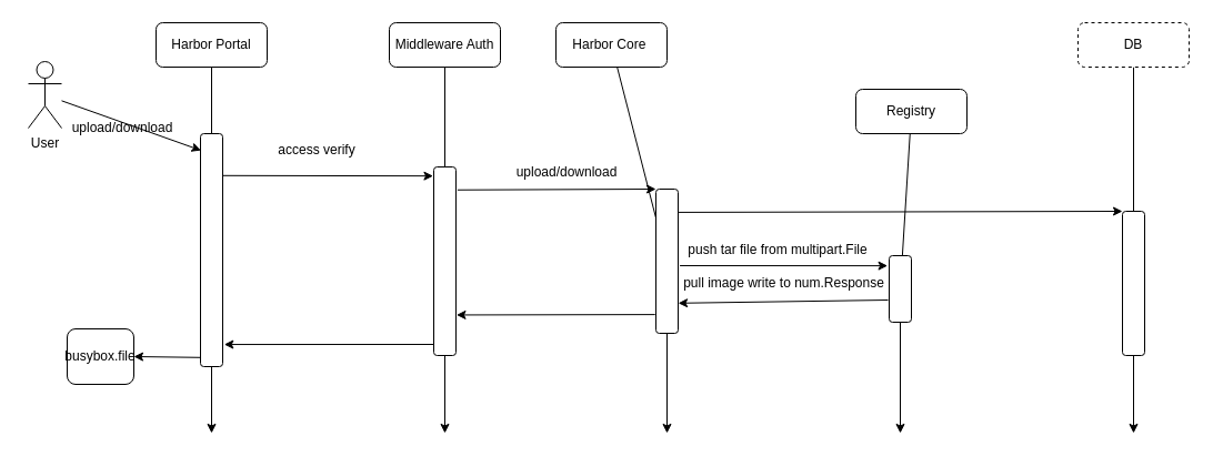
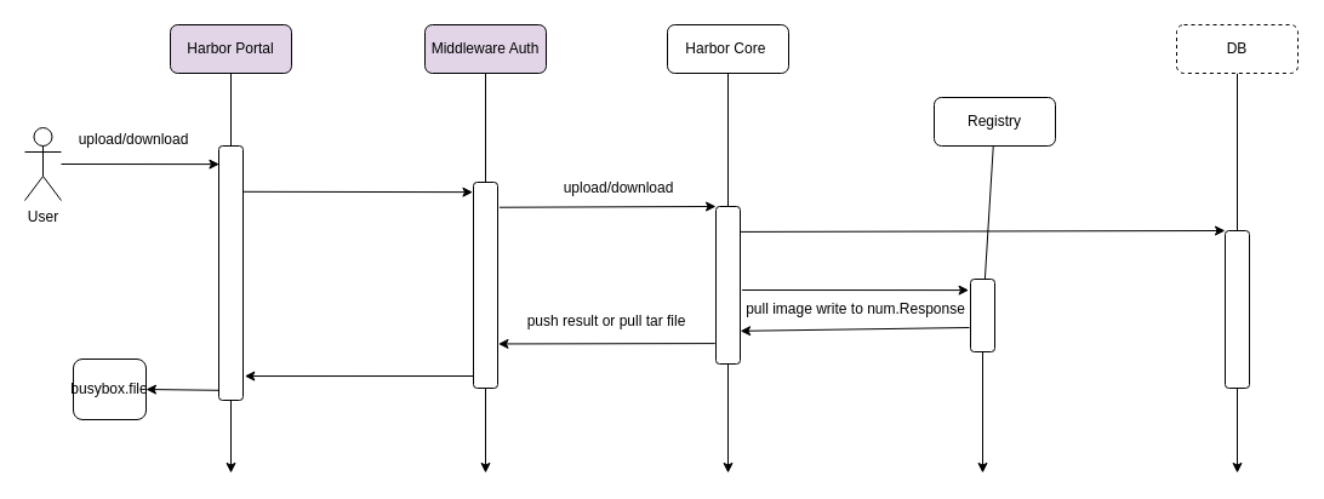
- <mxCell id="3" value="Harbor Portal" style="rounded=1;whiteSpace=wrap;html=1;" vertex="1" parent="1"><mxGeometry x="140" y="20" width="100" height="40" as="geometry" /></mxCell>
+ <mxCell id="3" value="Harbor Portal" style="rounded=1;whiteSpace=wrap;html=1;fillColor=#e1d5e7;" vertex="1" parent="1"><mxGeometry x="140" y="20" width="100" height="40" as="geometry" /></mxCell>
- <mxCell id="5" value="Middleware Auth" style="rounded=1;whiteSpace=wrap;html=1;" vertex="1" parent="1"><mxGeometry x="350" y="20" width="100" height="40" as="geometry" /></mxCell>
+ <mxCell id="5" value="Middleware Auth" style="rounded=1;whiteSpace=wrap;html=1;fillColor=#e1d5e7;" vertex="1" parent="1"><mxGeometry x="350" y="20" width="100" height="40" as="geometry" /></mxCell>
- <mxCell id="7" value="Harbor Core&amp;nbsp;" style="rounded=1;whiteSpace=wrap;html=1;" vertex="1" parent="1"><mxGeometry x="500" y="20" width="100" height="40" as="geometry" /></mxCell>
+ <mxCell id="7" value="Harbor Core&amp;nbsp;" style="rounded=1;whiteSpace=wrap;html=1;" vertex="1" parent="1"><mxGeometry x="550" y="20" width="100" height="40" as="geometry" /></mxCell>
- <mxCell id="15" value="User" style="shape=umlActor;verticalLabelPosition=bottom;verticalAlign=top;html=1;outlineConnect=0;" vertex="1" parent="1"><mxGeometry x="25" y="55" width="30" height="60" as="geometry" /></mxCell>
+ <mxCell id="15" value="User" style="shape=umlActor;verticalLabelPosition=bottom;verticalAlign=top;html=1;outlineConnect=0;" vertex="1" parent="1"><mxGeometry x="20" y="105" width="30" height="60" as="geometry" /></mxCell>
- <mxCell id="20" value="access verify" style="text;html=1;strokeColor=none;fillColor=none;align=center;verticalAlign=middle;whiteSpace=wrap;rounded=0;" vertex="1" parent="1"><mxGeometry x="240" y="120" width="90" height="30" as="geometry" /></mxCell>
- <mxCell id="30" value="push tar file from&amp;nbsp;multipart.File" style="text;html=1;strokeColor=none;fillColor=none;align=center;verticalAlign=middle;whiteSpace=wrap;rounded=0;" vertex="1" parent="1"><mxGeometry x="610" y="210" width="180" height="30" as="geometry" /></mxCell>
+ <mxCell id="34" value="push result or pull tar file" style="text;html=1;strokeColor=none;fillColor=none;align=center;verticalAlign=middle;whiteSpace=wrap;rounded=0;" vertex="1" parent="1"><mxGeometry x="430" y="250" width="140" height="30" as="geometry" /></mxCell>
